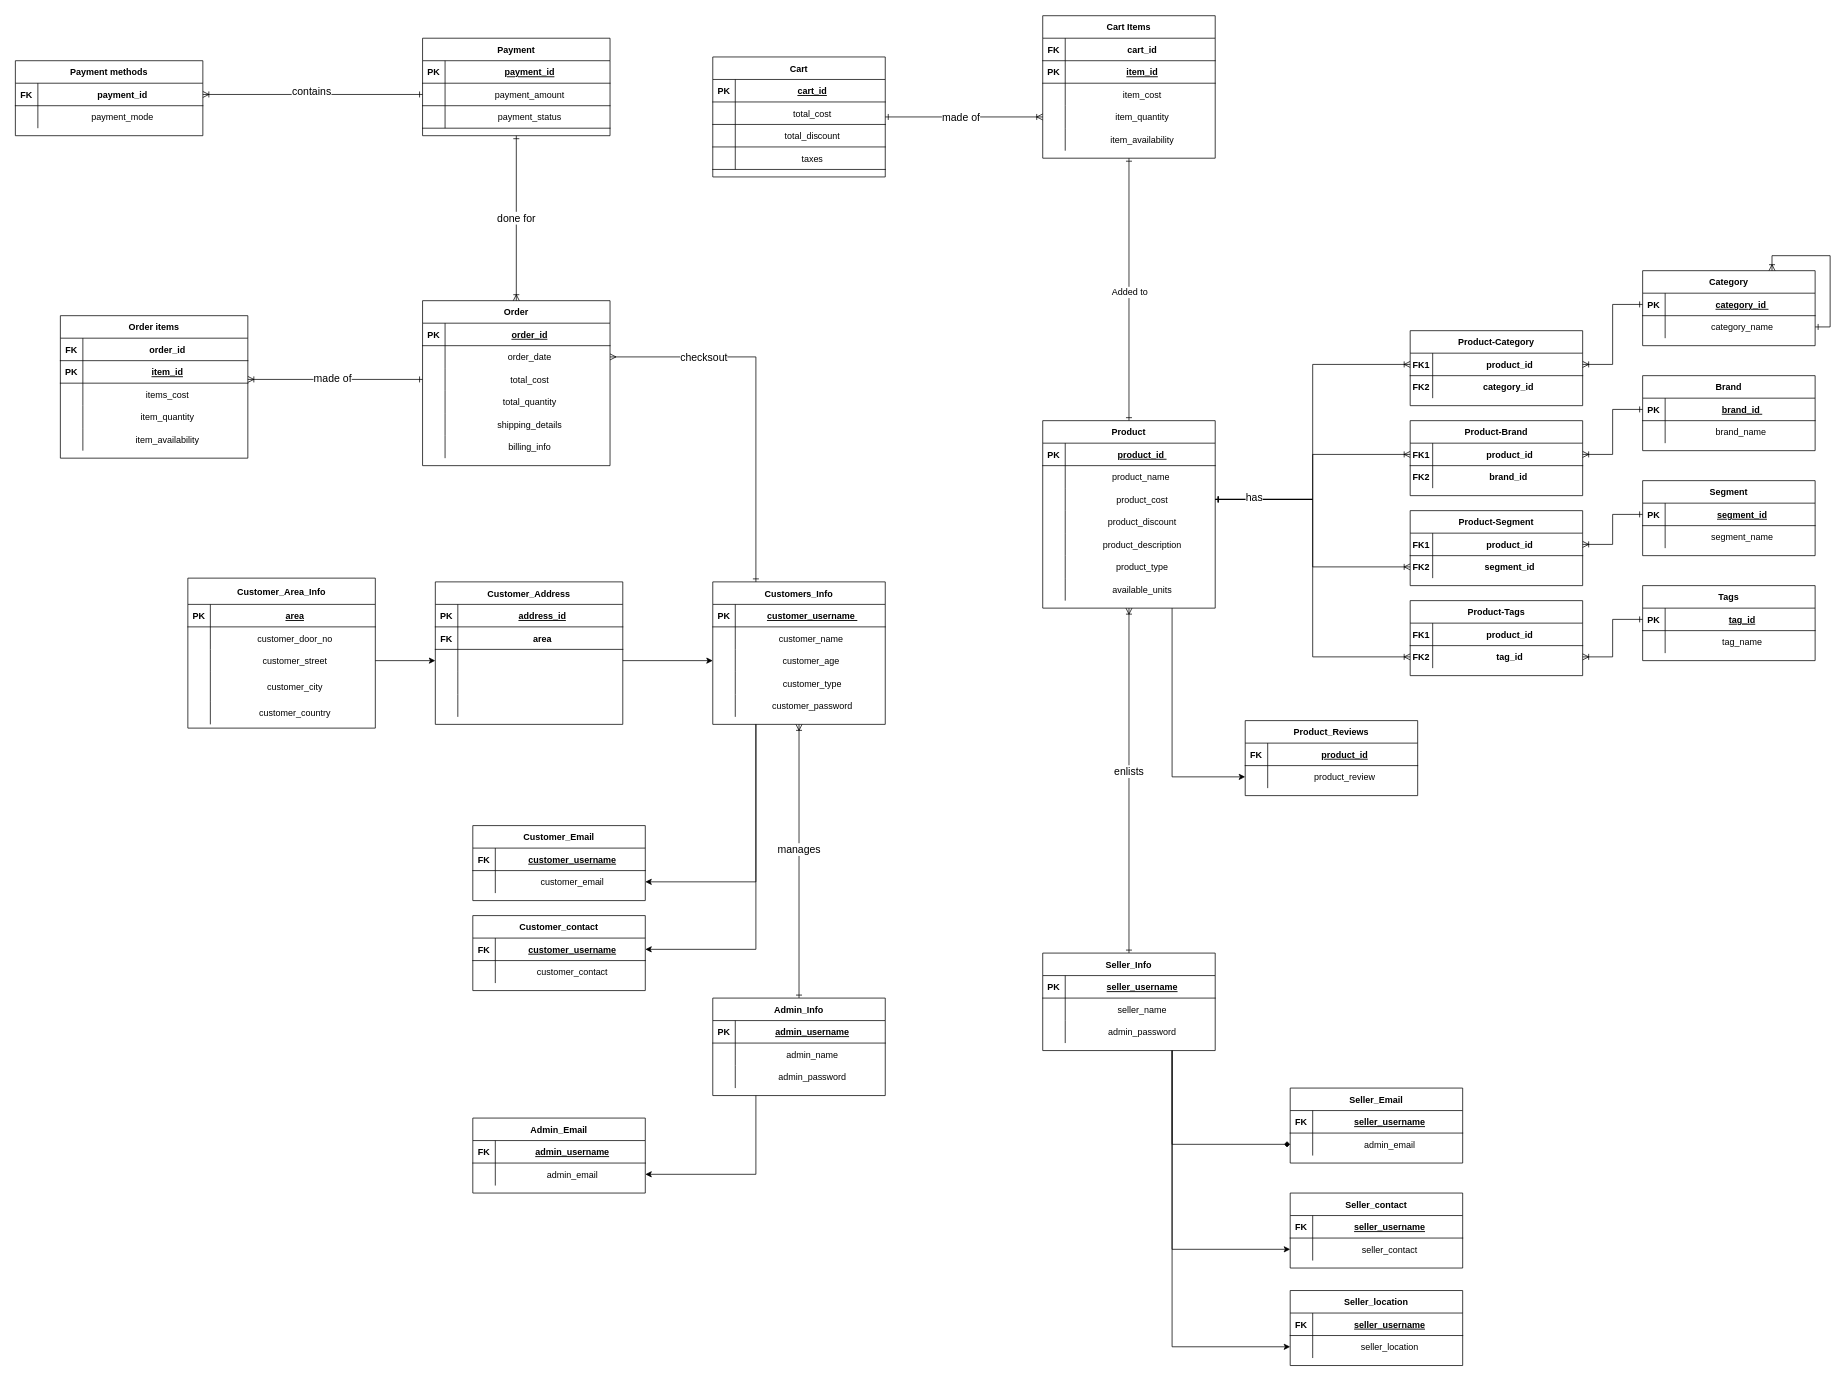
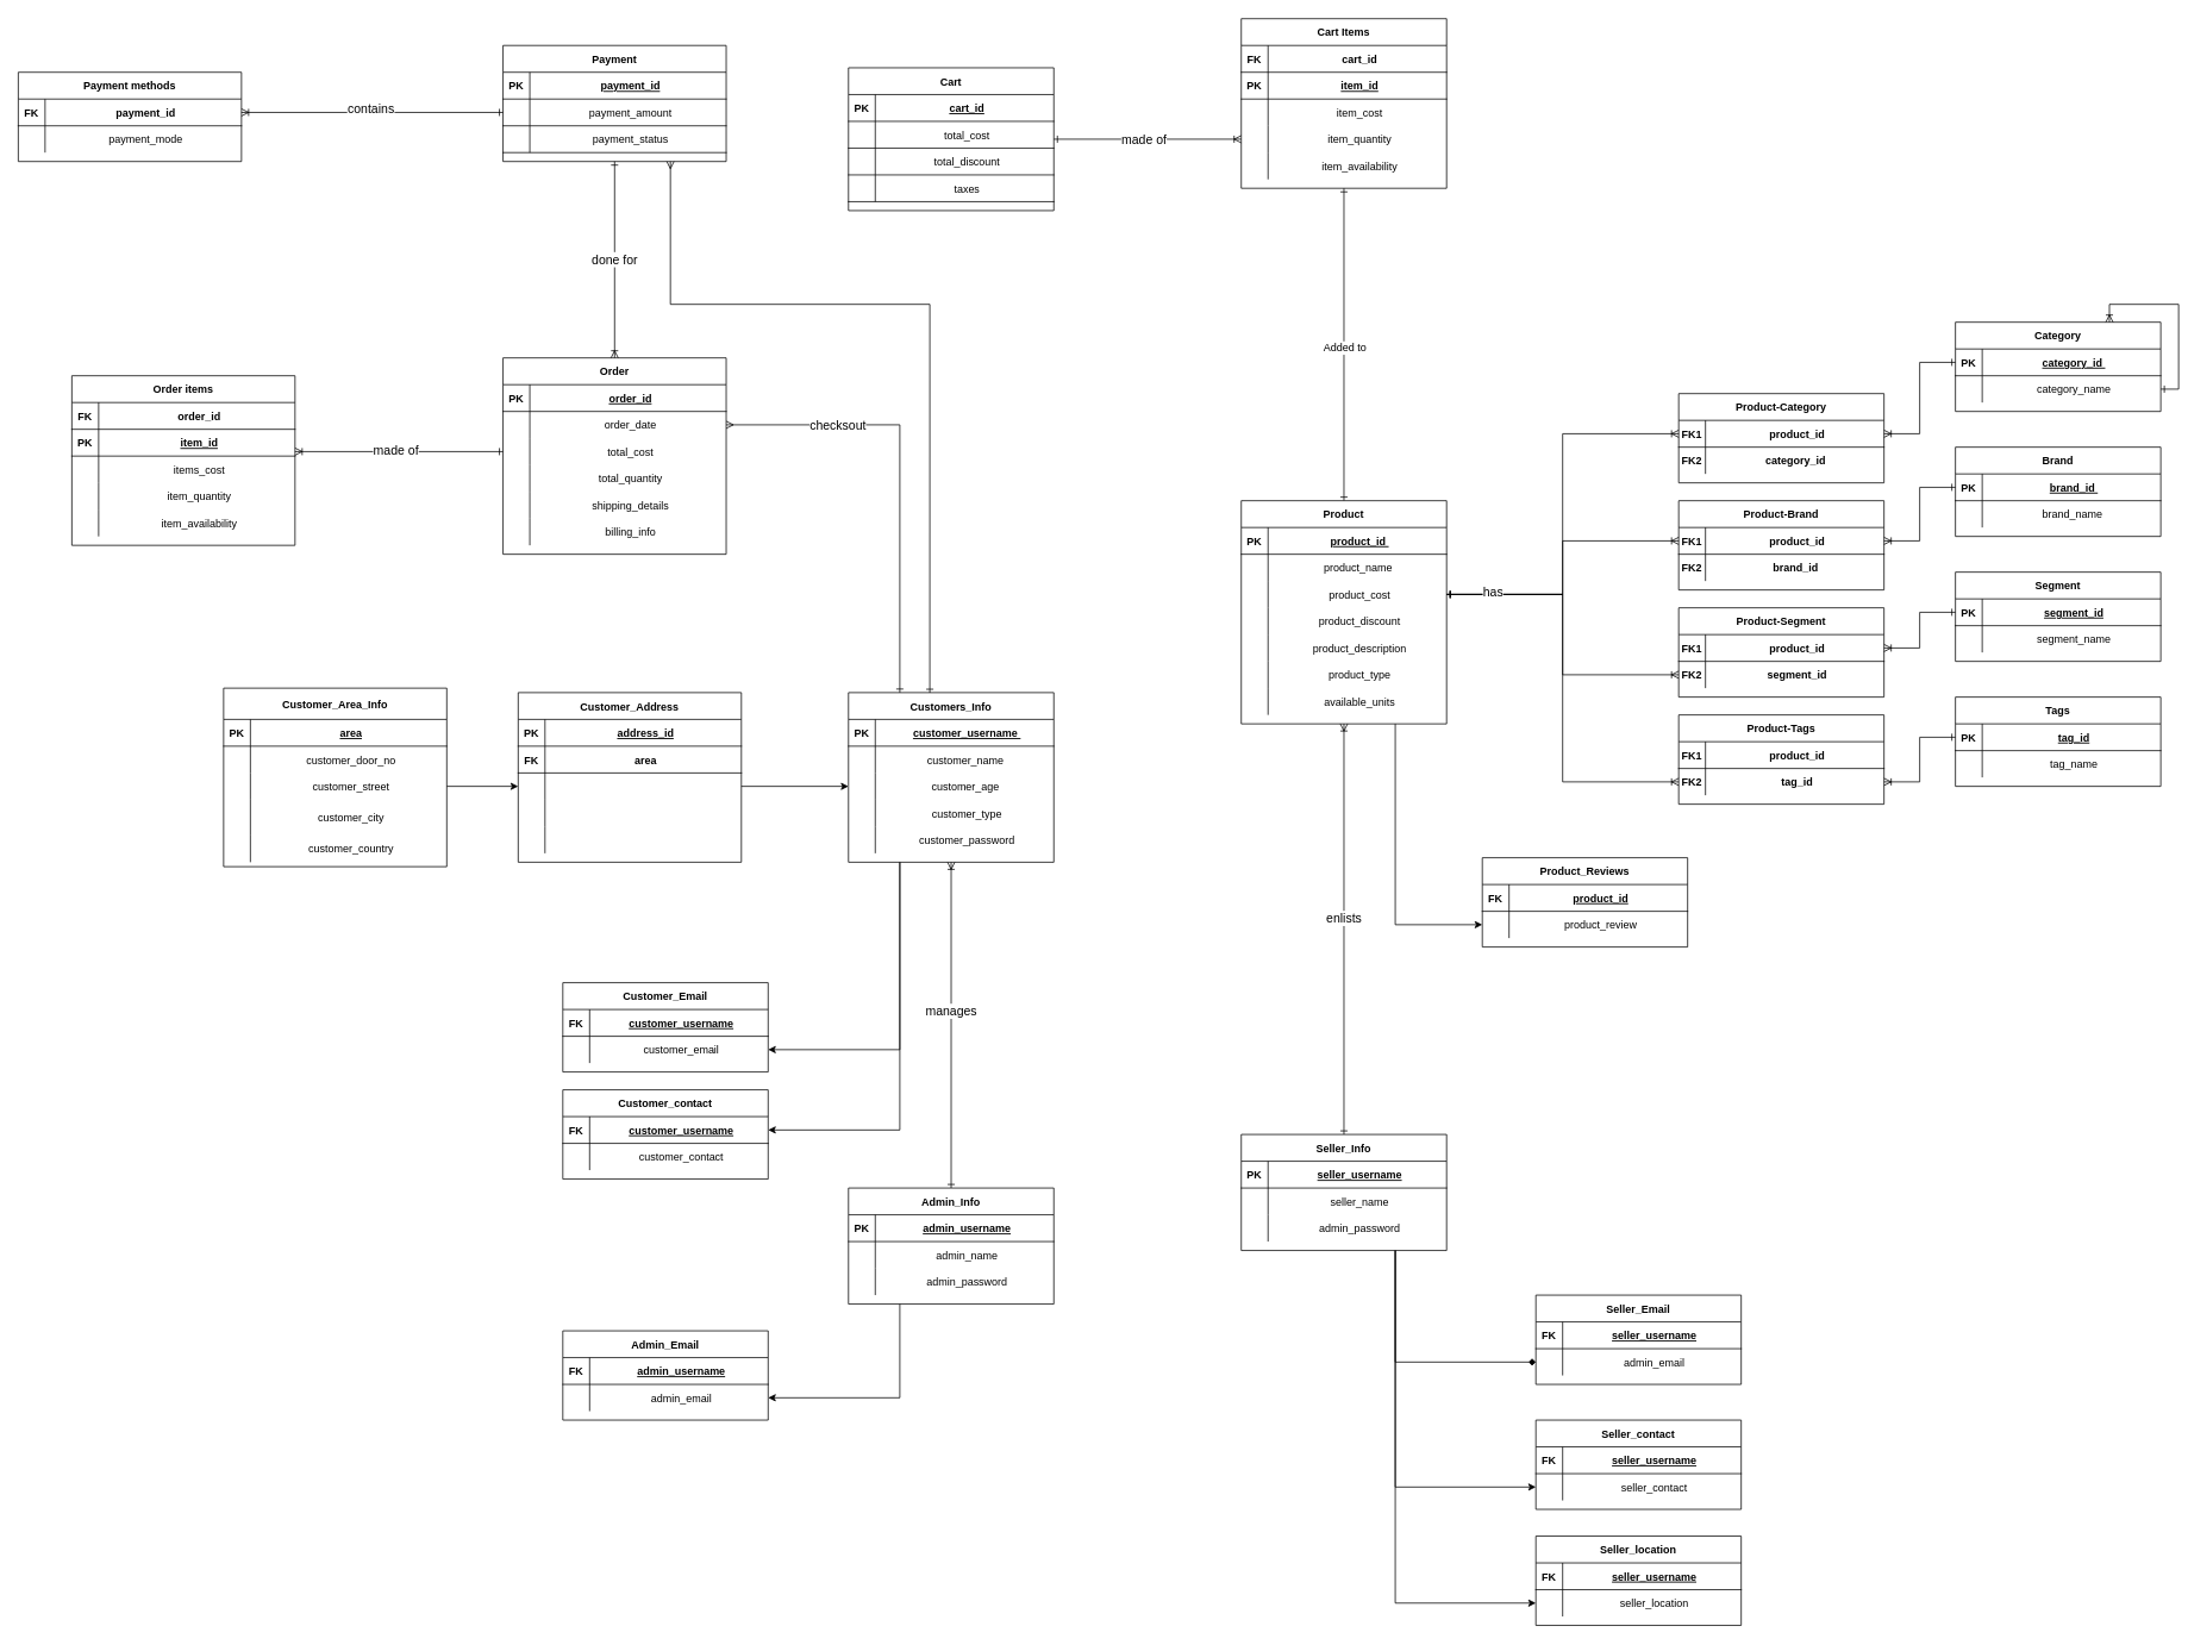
+ <mxCell id="23" style="edgeStyle=orthogonalEdgeStyle;rounded=0;orthogonalLoop=1;jettySize=auto;html=1;entryX=0.75;entryY=1;entryDx=0;entryDy=0;fontSize=14;startArrow=ERone;startFill=0;endArrow=ERmany;endFill=0;align=center;exitX=0.396;exitY=0.001;exitDx=0;exitDy=0;exitPerimeter=0;" parent="1" source="26" target="117" edge="1"><mxGeometry relative="1" as="geometry"><Array as="points"><mxPoint x="1041" y="340" /><mxPoint x="751" y="340" /></Array></mxGeometry></mxCell>
